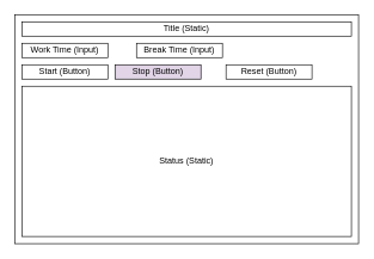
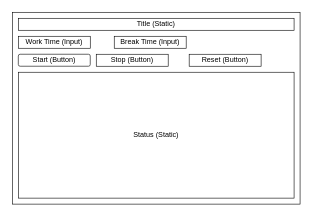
- <mxCell id="7" value="Start (Button)" style="rounded=0;whiteSpace=wrap;html=1;" vertex="1" parent="1"><mxGeometry x="30" y="90" width="120" height="20" as="geometry" /></mxCell>
+ <mxCell id="7" value="Start (Button)" style="whiteSpace=wrap;html=1;rounded=1;" vertex="1" parent="1"><mxGeometry x="30" y="90" width="120" height="20" as="geometry" /></mxCell>
- <mxCell id="8" value="Stop (Button)" style="rounded=0;whiteSpace=wrap;html=1;fillColor=#e1d5e7;" vertex="1" parent="1"><mxGeometry x="160" y="90" width="120" height="20" as="geometry" /></mxCell>
+ <mxCell id="8" value="Stop (Button)" style="rounded=0;whiteSpace=wrap;html=1;" vertex="1" parent="1"><mxGeometry x="160" y="90" width="120" height="20" as="geometry" /></mxCell>
